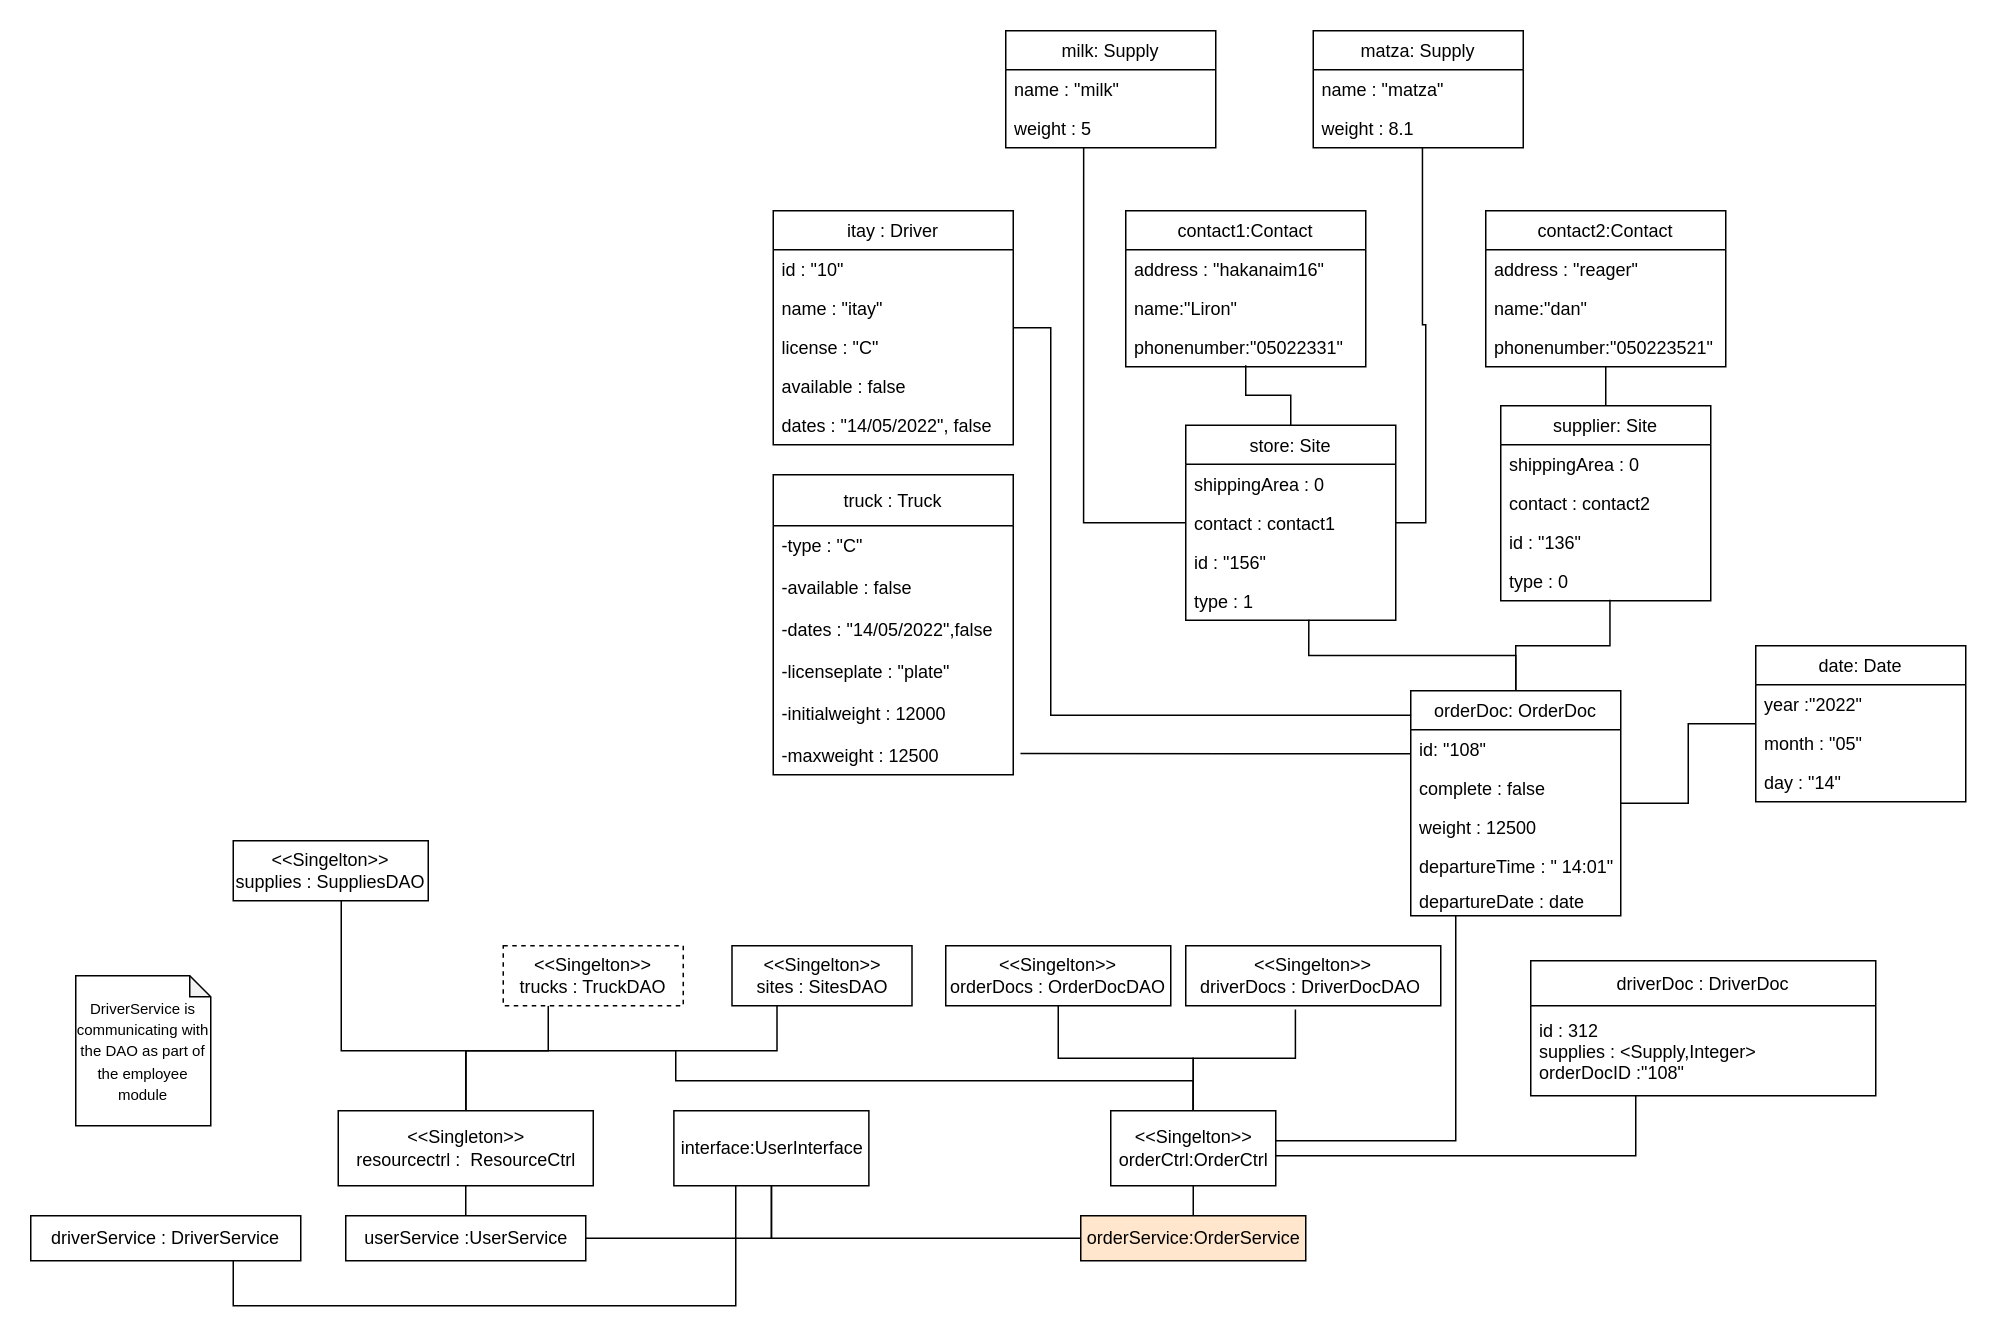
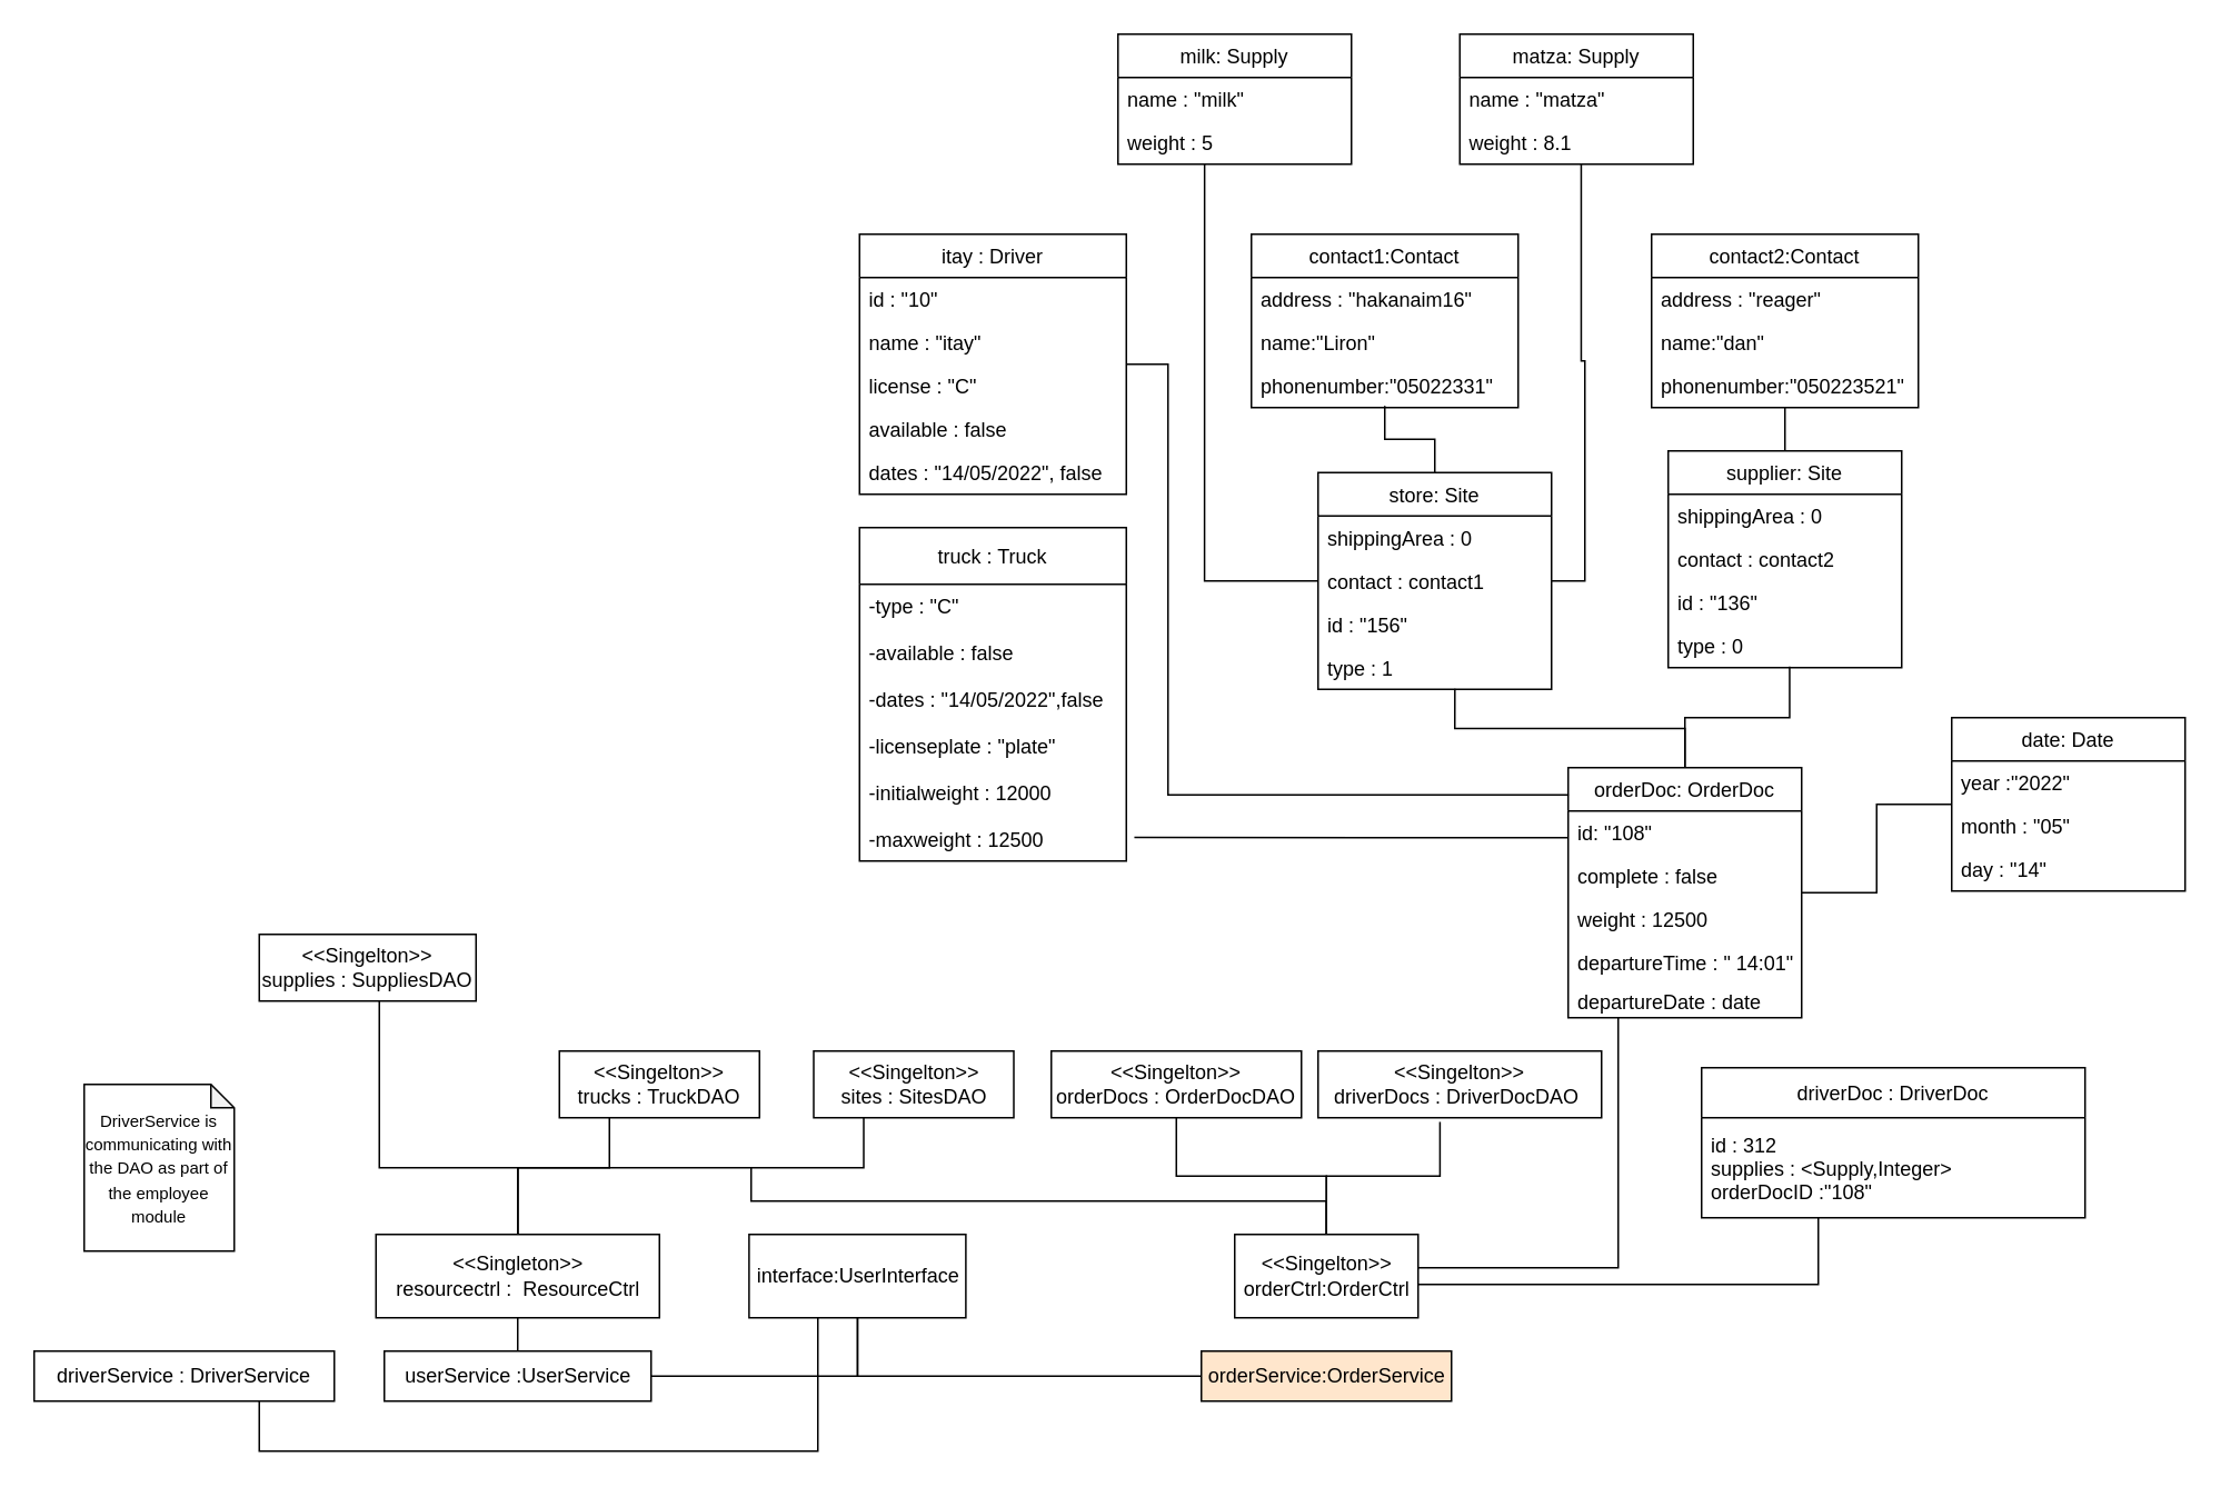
- <mxCell id="73" value="&amp;lt;&amp;lt;Singelton&amp;gt;&amp;gt;&lt;br&gt;trucks : TruckDAO" style="rounded=0;whiteSpace=wrap;html=1;dashed=1;" parent="1" vertex="1"><mxGeometry x="335" y="630" width="120" height="40" as="geometry" /></mxCell>
+ <mxCell id="73" value="&amp;lt;&amp;lt;Singelton&amp;gt;&amp;gt;&lt;br&gt;trucks : TruckDAO" style="rounded=0;whiteSpace=wrap;html=1;" parent="1" vertex="1"><mxGeometry x="335" y="630" width="120" height="40" as="geometry" /></mxCell>
- <mxCell id="11" style="edgeStyle=orthogonalEdgeStyle;rounded=0;orthogonalLoop=1;jettySize=auto;html=1;entryX=0.5;entryY=1;entryDx=0;entryDy=0;startArrow=none;startFill=0;endArrow=none;endFill=0;" parent="1" source="13" target="19" edge="1"><mxGeometry relative="1" as="geometry" /></mxCell>
